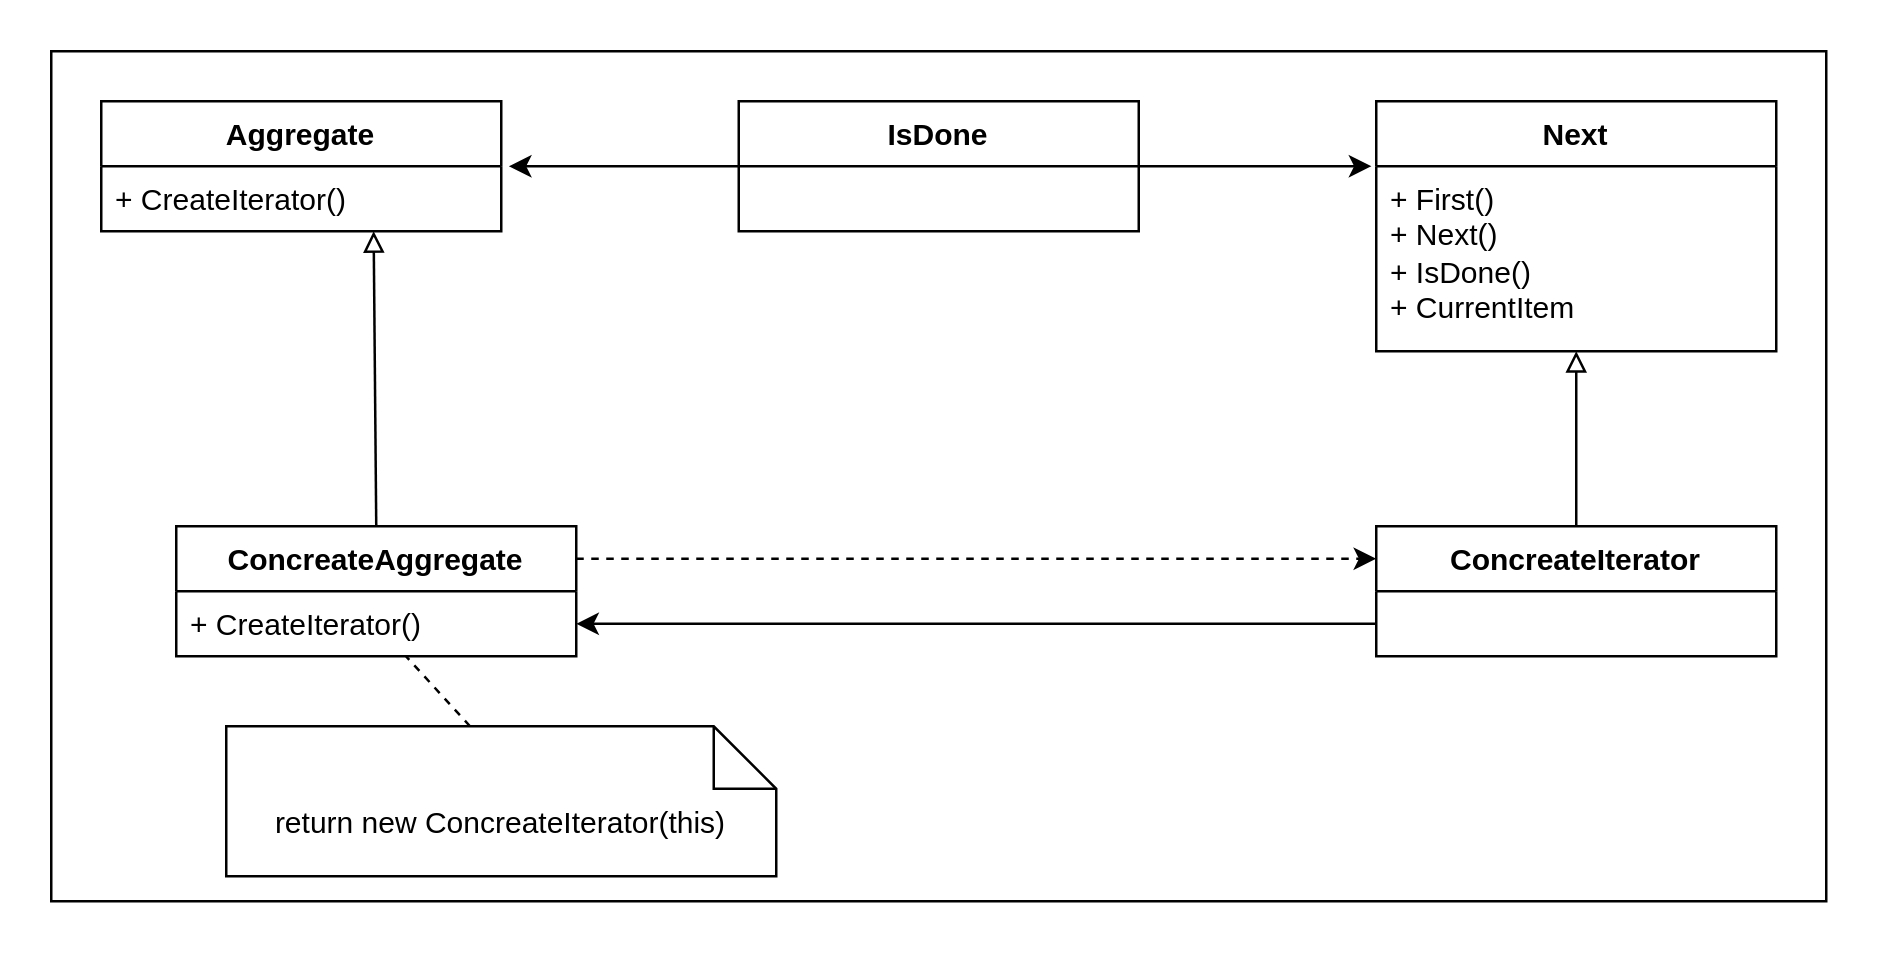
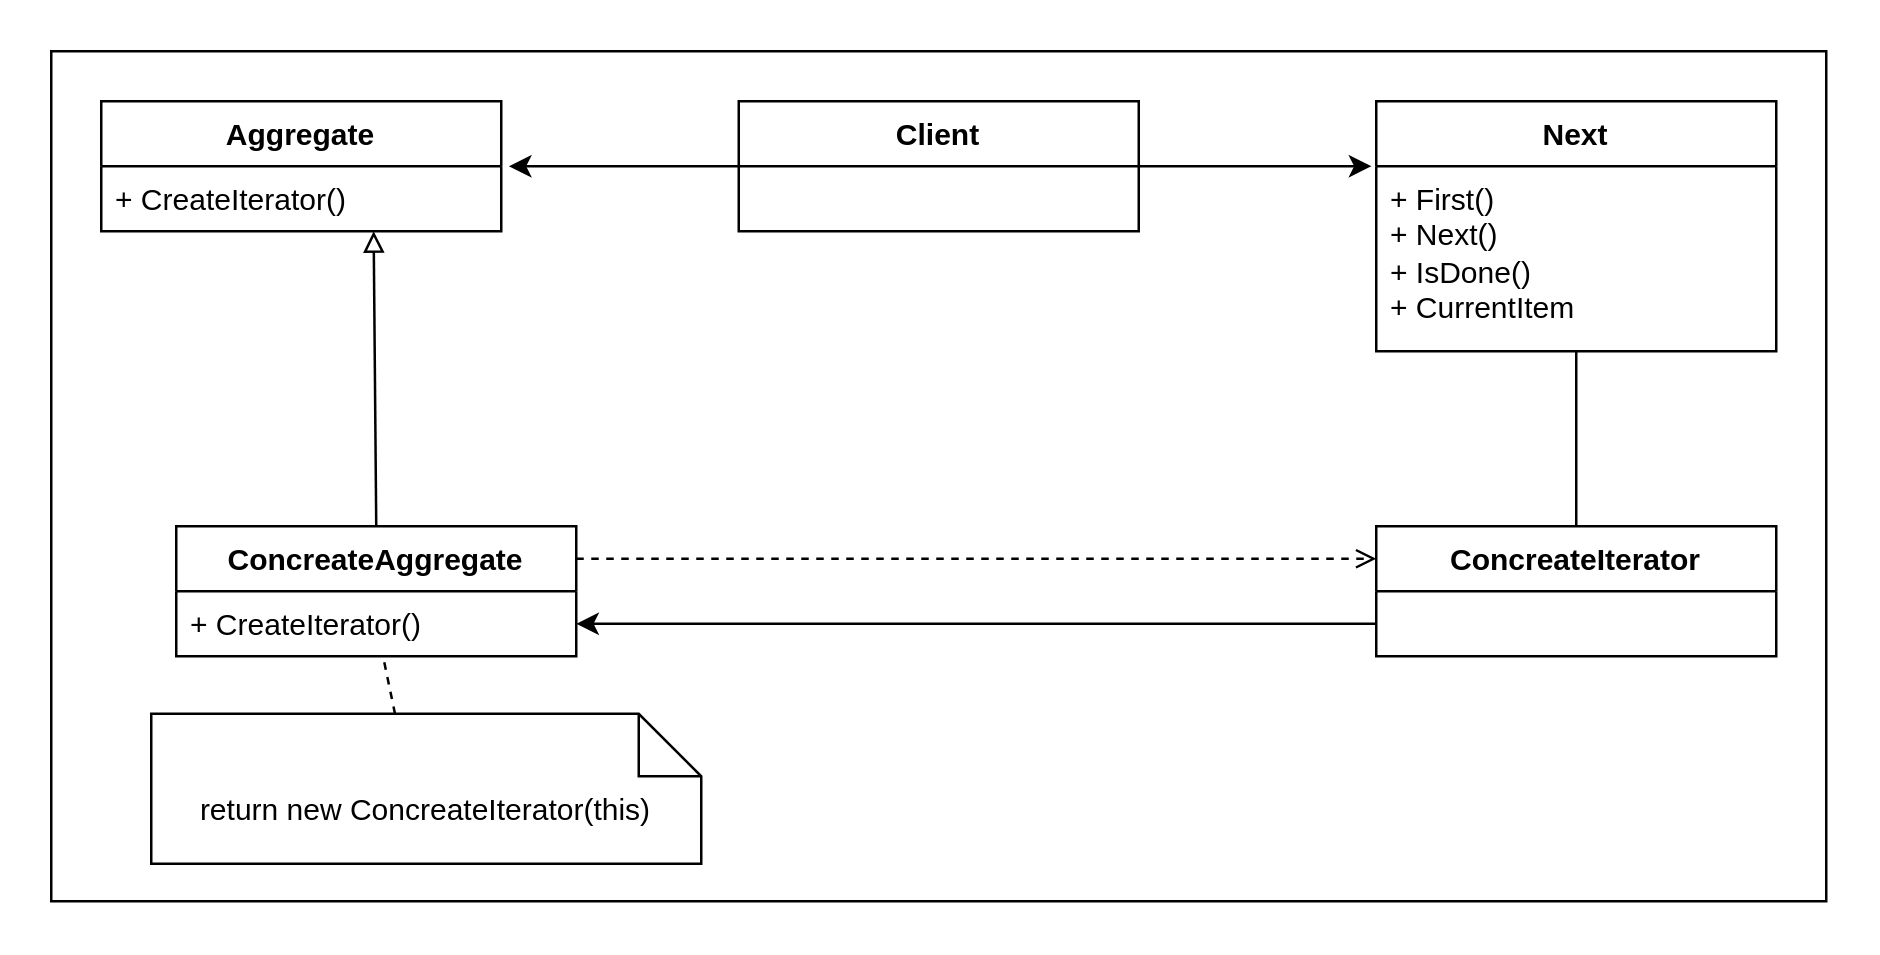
- <mxCell id="16" value="IsDone" style="swimlane;fontStyle=1;align=center;verticalAlign=top;childLayout=stackLayout;horizontal=1;startSize=26;horizontalStack=0;resizeParent=1;resizeParentMax=0;resizeLast=0;collapsible=1;marginBottom=0;whiteSpace=wrap;html=1;" vertex="1" parent="1"><mxGeometry x="295" y="40" width="160" height="52" as="geometry" /></mxCell>
+ <mxCell id="16" value="Client" style="swimlane;fontStyle=1;align=center;verticalAlign=top;childLayout=stackLayout;horizontal=1;startSize=26;horizontalStack=0;resizeParent=1;resizeParentMax=0;resizeLast=0;collapsible=1;marginBottom=0;whiteSpace=wrap;html=1;" vertex="1" parent="1"><mxGeometry x="295" y="40" width="160" height="52" as="geometry" /></mxCell>
- <mxCell id="10" style="edgeStyle=none;html=1;exitX=0.5;exitY=0;exitDx=0;exitDy=0;entryX=0.5;entryY=1;entryDx=0;entryDy=0;entryPerimeter=0;endArrow=block;endFill=0;" edge="1" parent="1" source="11" target="13"><mxGeometry relative="1" as="geometry" /></mxCell>
+ <mxCell id="10" style="edgeStyle=none;html=1;exitX=0.5;exitY=0;exitDx=0;exitDy=0;entryX=0.5;entryY=1;entryDx=0;entryDy=0;entryPerimeter=0;endArrow=none;endFill=0;" edge="1" parent="1" source="11" target="13"><mxGeometry relative="1" as="geometry" /></mxCell>
- <mxCell id="6" style="edgeStyle=none;html=1;exitX=1;exitY=0.25;exitDx=0;exitDy=0;entryX=0;entryY=0.25;entryDx=0;entryDy=0;endArrow=classic;endFill=1;dashed=1;" edge="1" parent="1" source="7" target="11"><mxGeometry relative="1" as="geometry" /></mxCell>
+ <mxCell id="6" style="edgeStyle=none;html=1;exitX=1;exitY=0.25;exitDx=0;exitDy=0;entryX=0;entryY=0.25;entryDx=0;entryDy=0;endArrow=open;endFill=1;dashed=1;" edge="1" parent="1" source="7" target="11"><mxGeometry relative="1" as="geometry" /></mxCell>
- <mxCell id="18" value="return new ConcreateIterator(this)" style="shape=note2;boundedLbl=1;whiteSpace=wrap;html=1;size=25;verticalAlign=top;align=center;" vertex="1" parent="1"><mxGeometry x="90" y="290" width="220" height="60" as="geometry" /></mxCell>
+ <mxCell id="18" value="return new ConcreateIterator(this)" style="shape=note2;boundedLbl=1;whiteSpace=wrap;html=1;size=25;verticalAlign=top;align=center;" vertex="1" parent="1"><mxGeometry x="60" y="285" width="220" height="60" as="geometry" /></mxCell>
